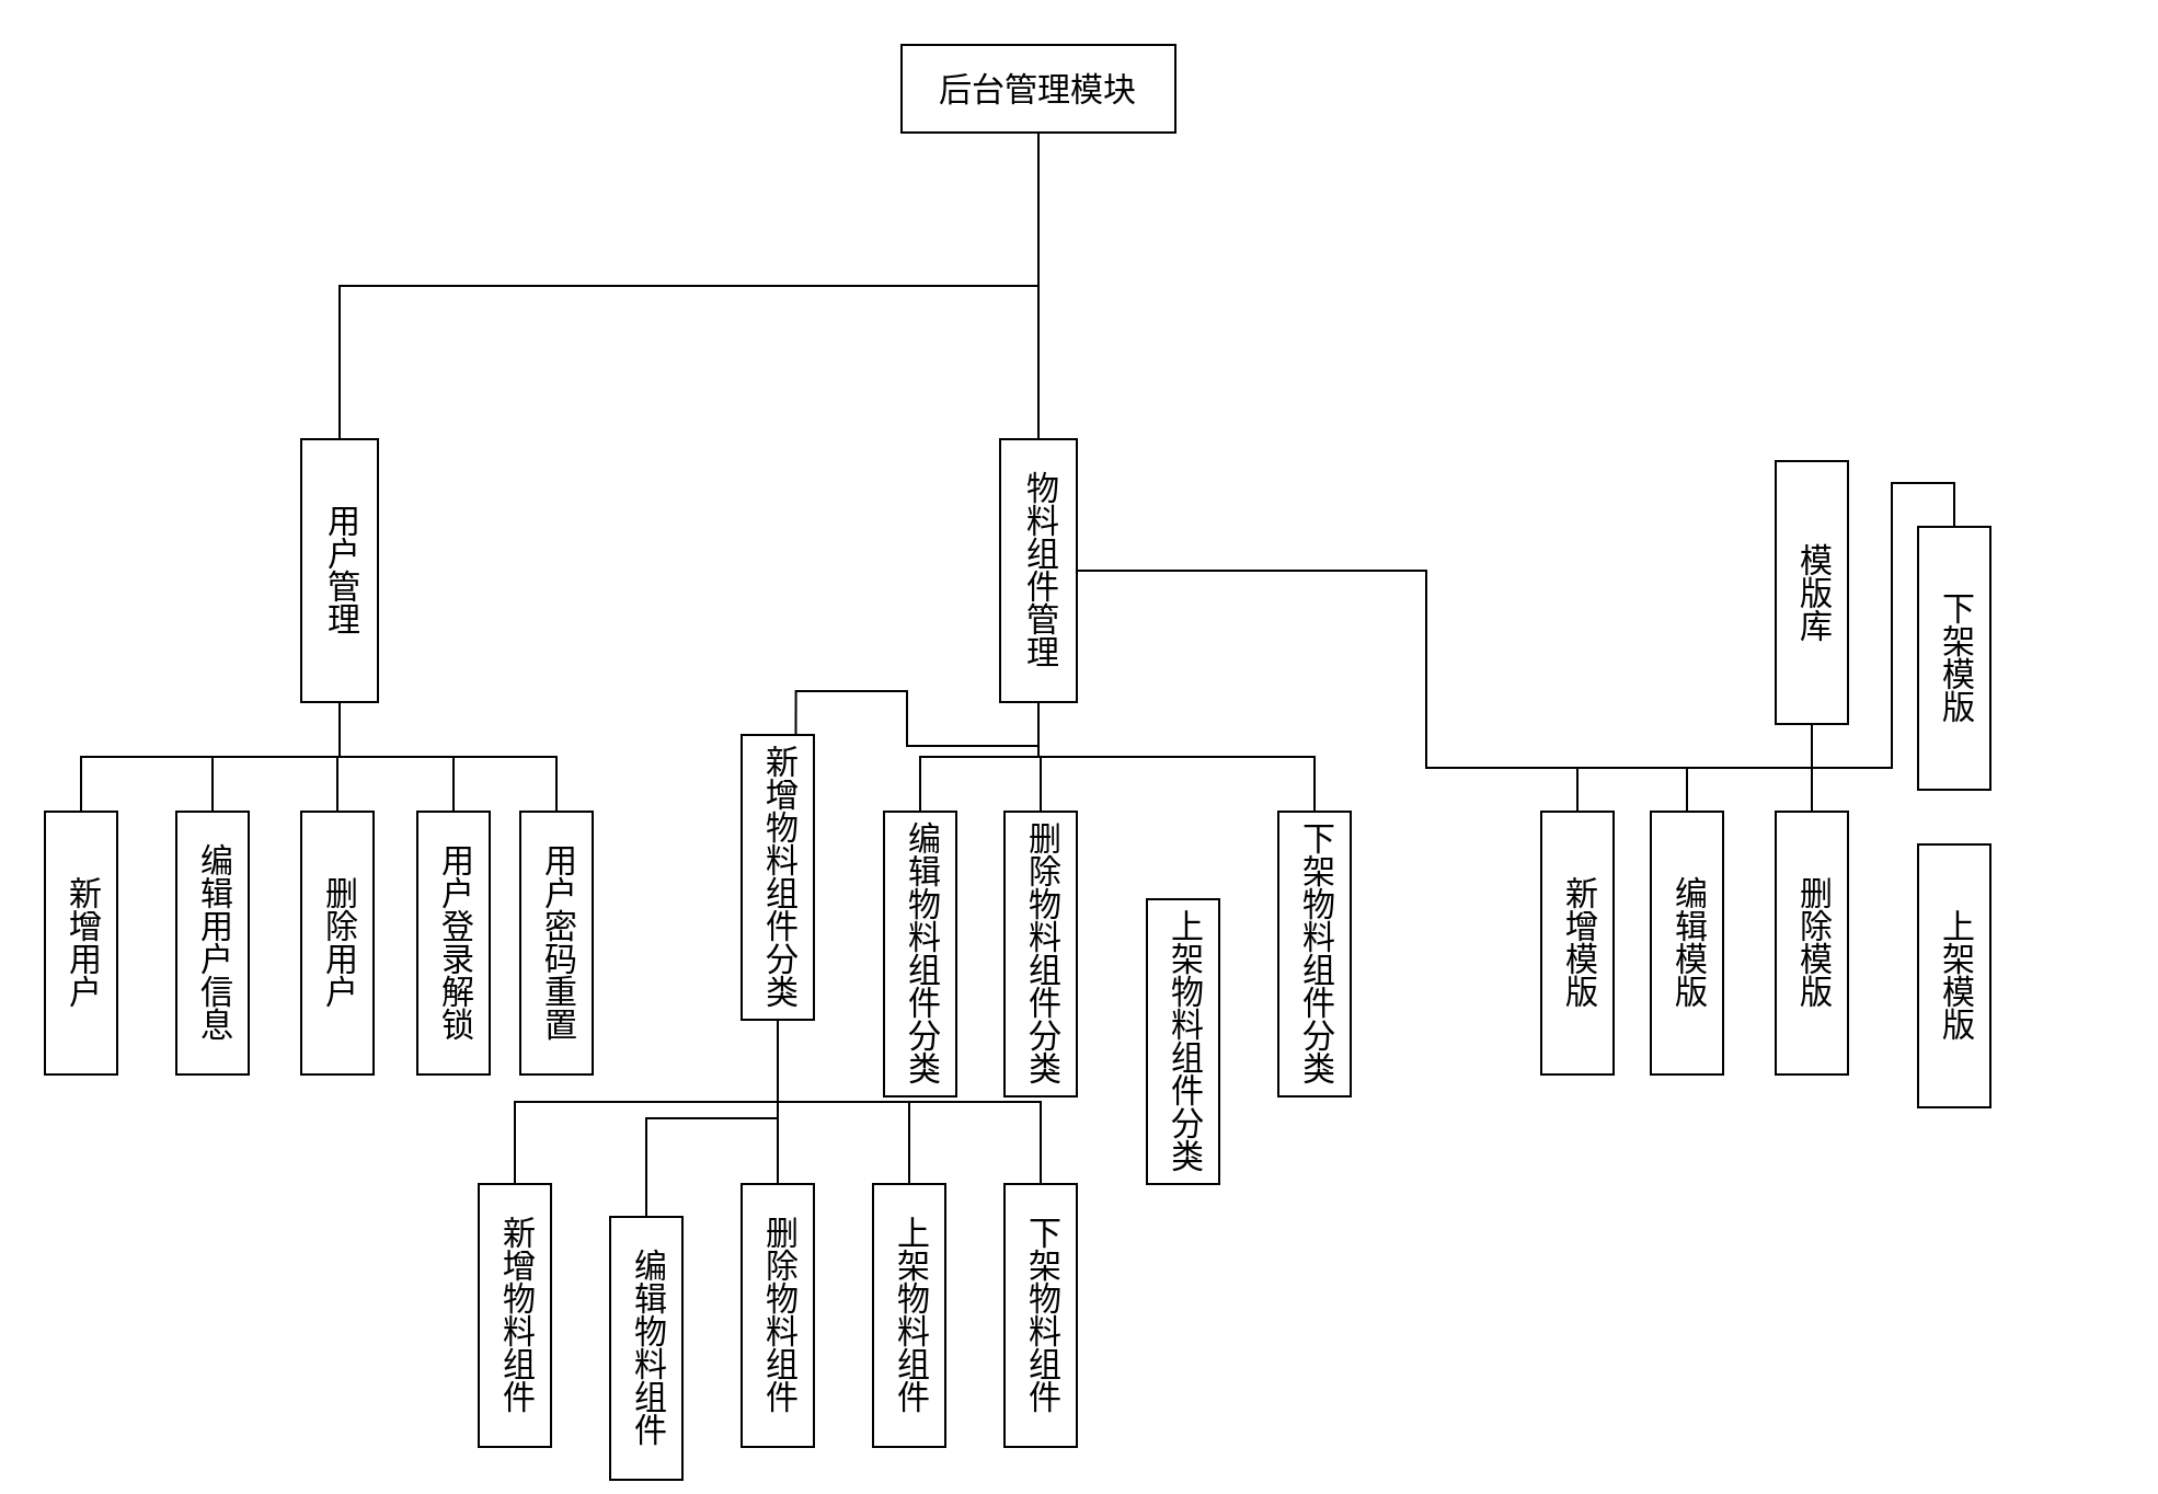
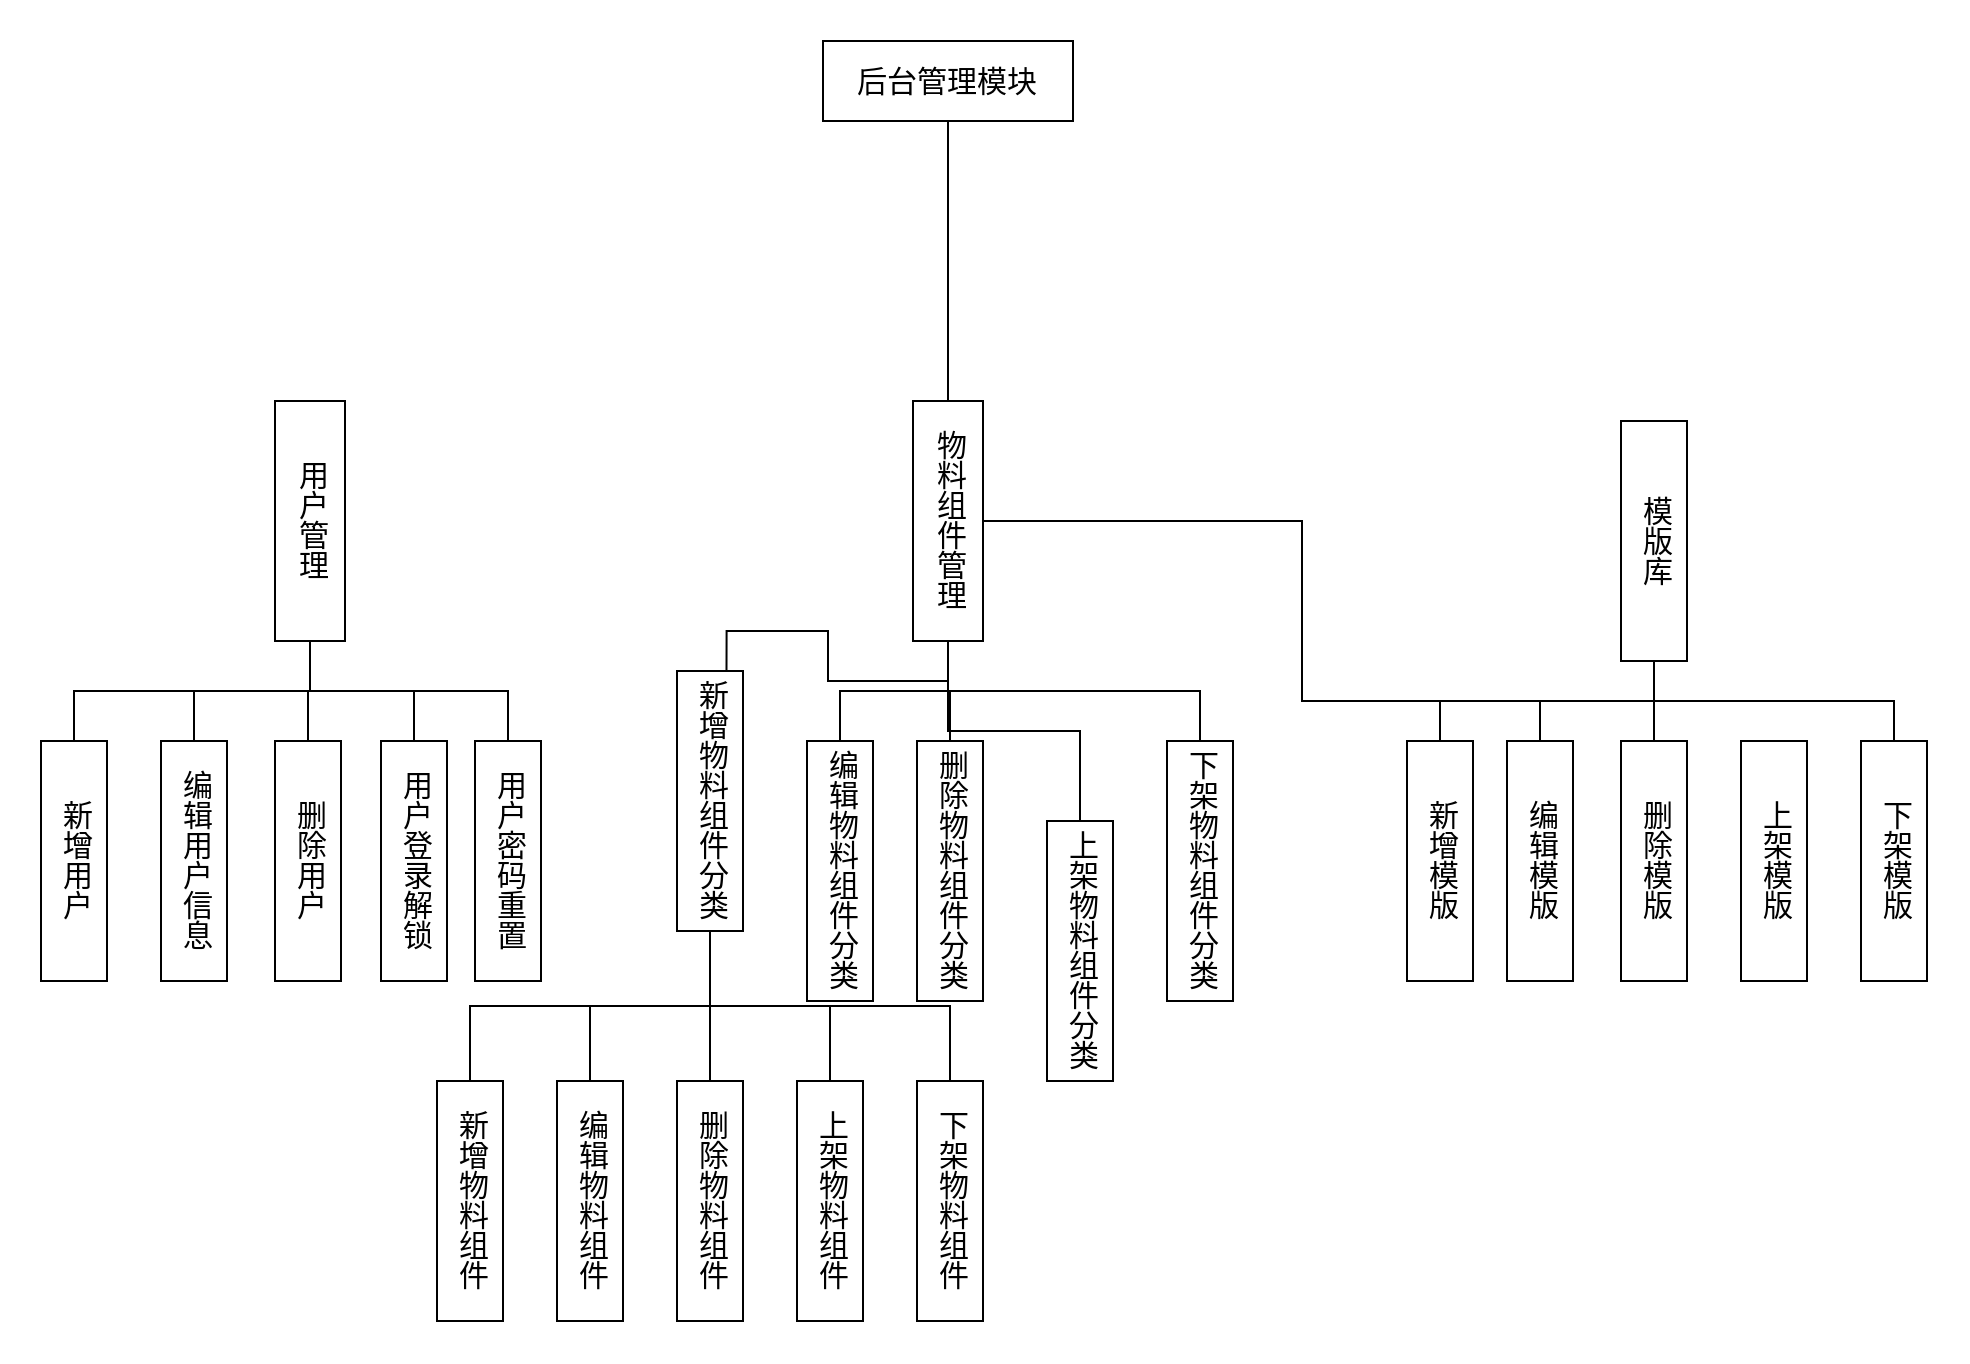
- <mxCell id="2" style="edgeStyle=orthogonalEdgeStyle;rounded=0;orthogonalLoop=1;jettySize=auto;html=1;exitX=0.5;exitY=1;exitDx=0;exitDy=0;entryX=0.5;entryY=0;entryDx=0;entryDy=0;endArrow=none;endFill=0;fontSize=15;" parent="1" source="4" target="10" edge="1"><mxGeometry relative="1" as="geometry" /></mxCell>
- <mxCell id="47" value="下架模版" style="rounded=0;whiteSpace=wrap;html=1;verticalAlign=middle;align=center;labelPosition=center;verticalLabelPosition=middle;textDirection=vertical-rl;spacing=0;fontSize=15;" parent="1" vertex="1"><mxGeometry x="875" y="240" width="33" height="120" as="geometry" /></mxCell>
+ <mxCell id="47" value="下架模版" style="rounded=0;whiteSpace=wrap;html=1;verticalAlign=middle;align=center;labelPosition=center;verticalLabelPosition=middle;textDirection=vertical-rl;spacing=0;fontSize=15;" parent="1" vertex="1"><mxGeometry x="930" y="370" width="33" height="120" as="geometry" /></mxCell>
+ <mxCell id="14" style="edgeStyle=orthogonalEdgeStyle;rounded=0;orthogonalLoop=1;jettySize=auto;html=1;exitX=0.5;exitY=1;exitDx=0;exitDy=0;entryX=0.5;entryY=0;entryDx=0;entryDy=0;endArrow=none;endFill=0;fontSize=15;" parent="1" source="16" target="35" edge="1"><mxGeometry relative="1" as="geometry" /></mxCell>
- <mxCell id="46" value="上架模版" style="rounded=0;whiteSpace=wrap;html=1;verticalAlign=middle;align=center;labelPosition=center;verticalLabelPosition=middle;textDirection=vertical-rl;spacing=0;fontSize=15;" parent="1" vertex="1"><mxGeometry x="875" y="385" width="33" height="120" as="geometry" /></mxCell>
+ <mxCell id="46" value="上架模版" style="rounded=0;whiteSpace=wrap;html=1;verticalAlign=middle;align=center;labelPosition=center;verticalLabelPosition=middle;textDirection=vertical-rl;spacing=0;fontSize=15;" parent="1" vertex="1"><mxGeometry x="870" y="370" width="33" height="120" as="geometry" /></mxCell>
- <mxCell id="38" value="编辑物料组件" style="rounded=0;whiteSpace=wrap;html=1;verticalAlign=middle;align=center;labelPosition=center;verticalLabelPosition=middle;textDirection=vertical-rl;spacing=0;fontSize=15;" parent="1" vertex="1"><mxGeometry x="278" y="555" width="33" height="120" as="geometry" /></mxCell>
+ <mxCell id="38" value="编辑物料组件" style="rounded=0;whiteSpace=wrap;html=1;verticalAlign=middle;align=center;labelPosition=center;verticalLabelPosition=middle;textDirection=vertical-rl;spacing=0;fontSize=15;" parent="1" vertex="1"><mxGeometry x="278" y="540" width="33" height="120" as="geometry" /></mxCell>
